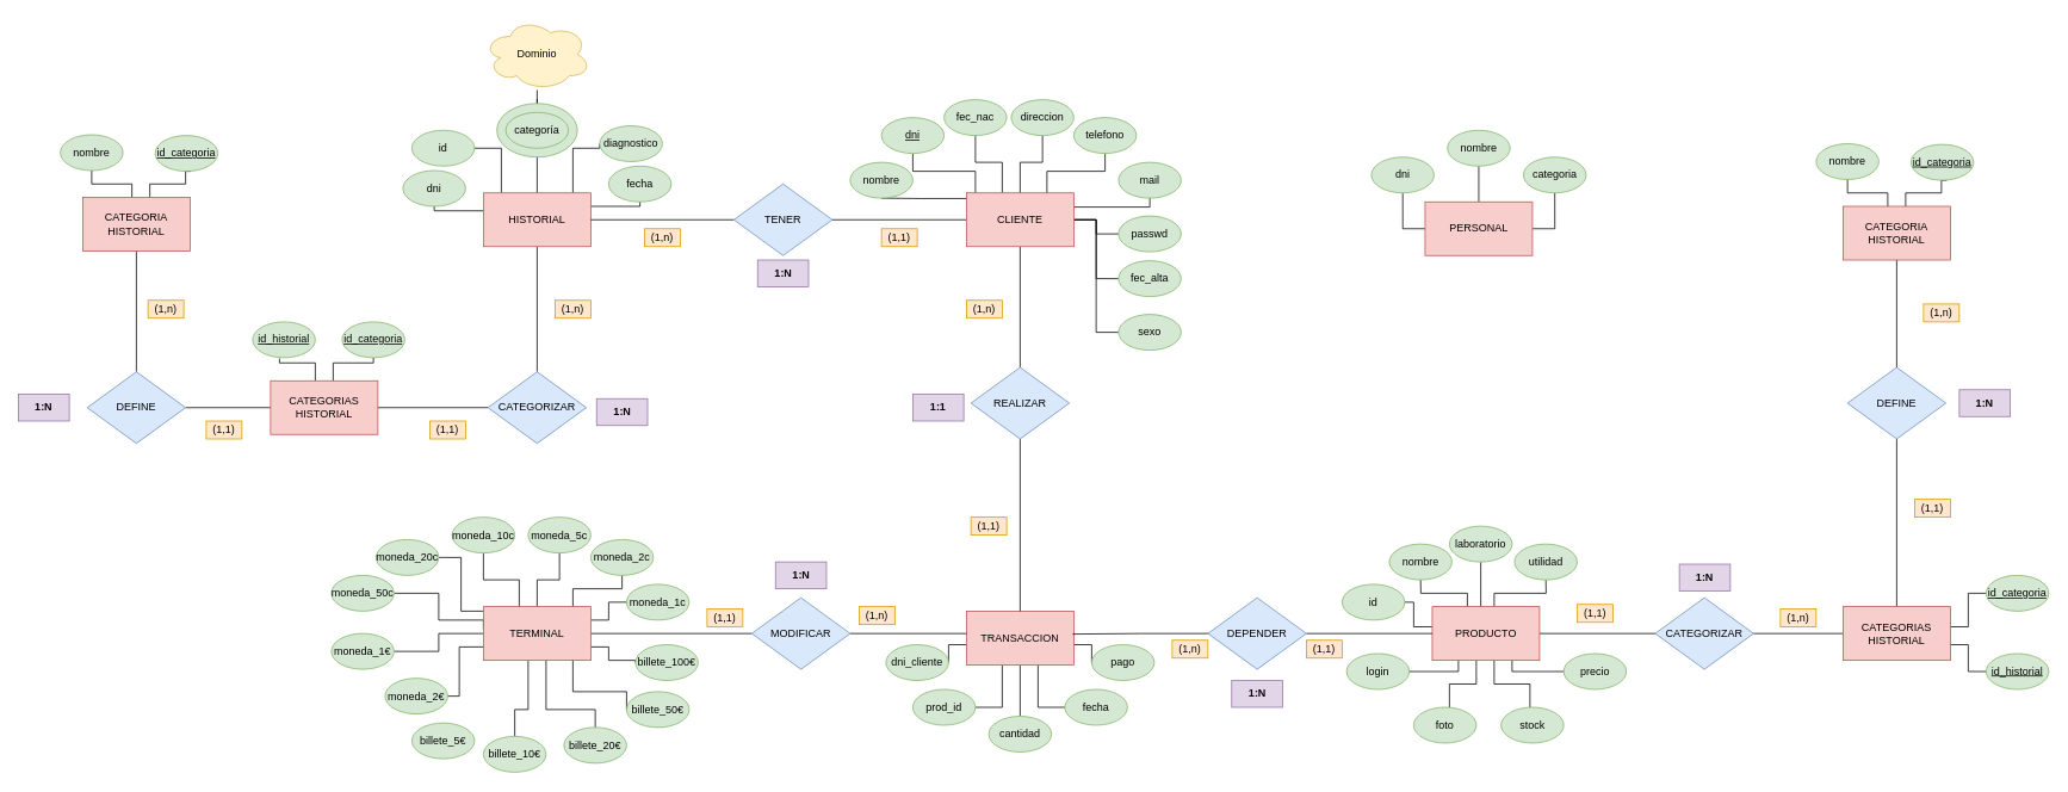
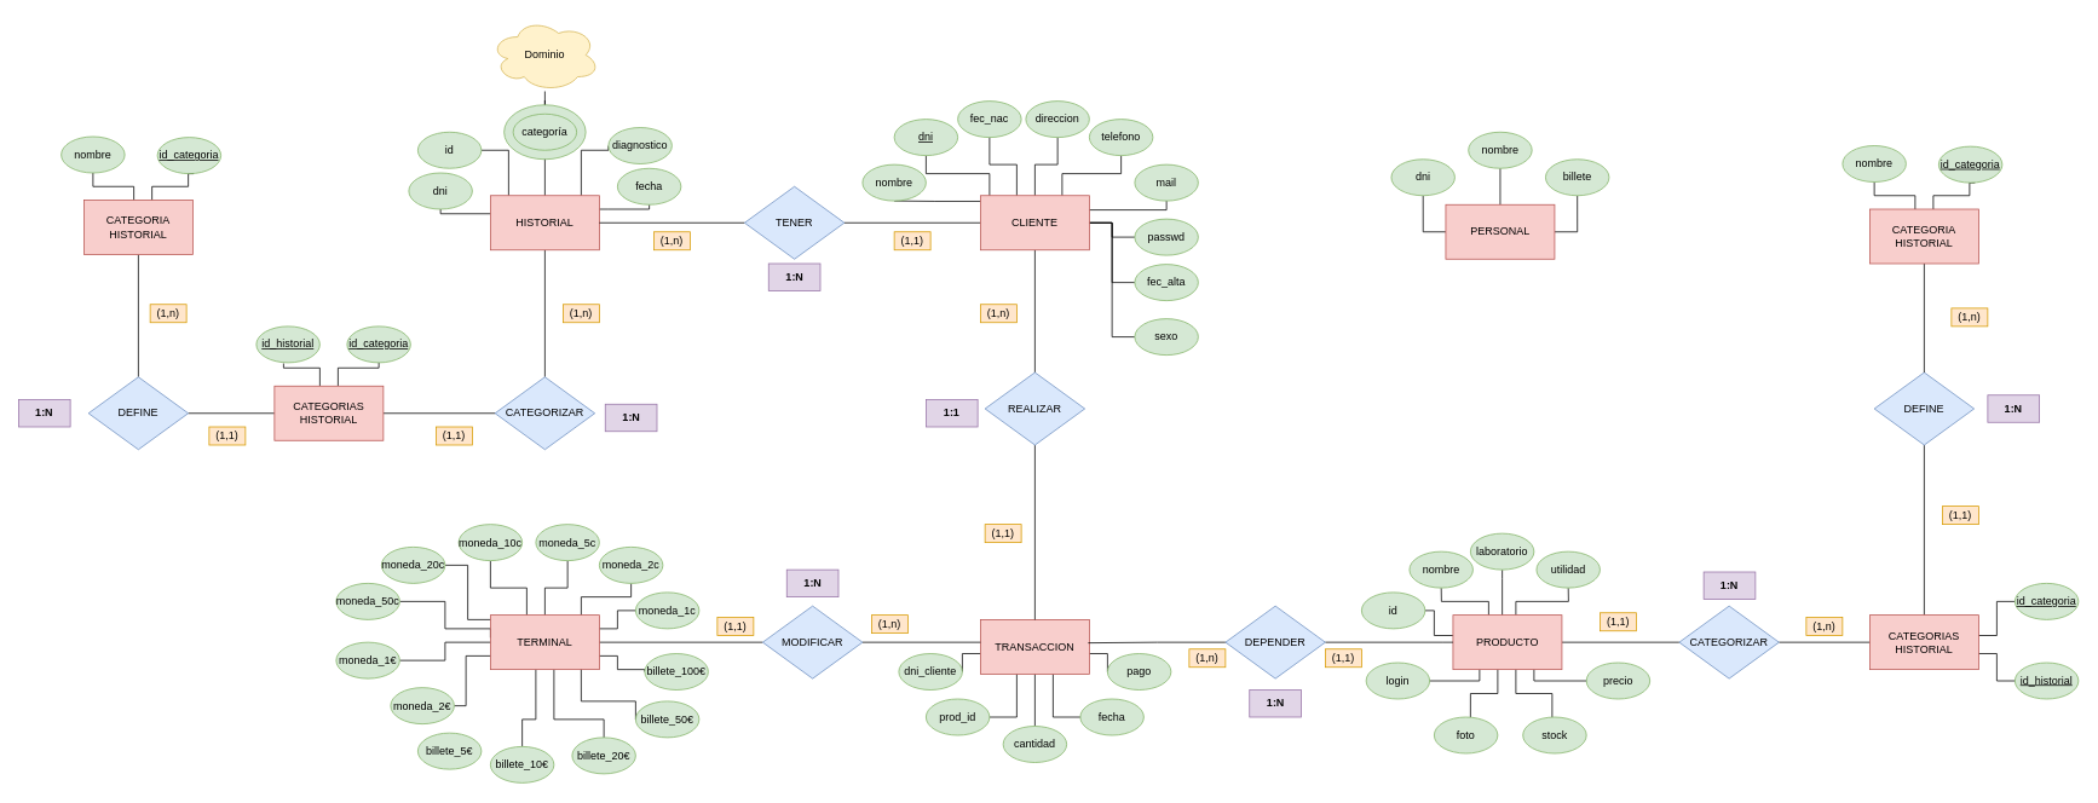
- <mxCell id="121" value="categoria" style="ellipse;whiteSpace=wrap;html=1;strokeColor=#82b366;fillColor=#d5e8d4;strokeWidth=1;" parent="1" vertex="1"><mxGeometry x="1702.75" y="175" width="70" height="40" as="geometry" /></mxCell>
+ <mxCell id="121" value="billete" style="ellipse;whiteSpace=wrap;html=1;strokeColor=#82b366;fillColor=#d5e8d4;strokeWidth=1;" parent="1" vertex="1"><mxGeometry x="1702.75" y="175" width="70" height="40" as="geometry" /></mxCell>
